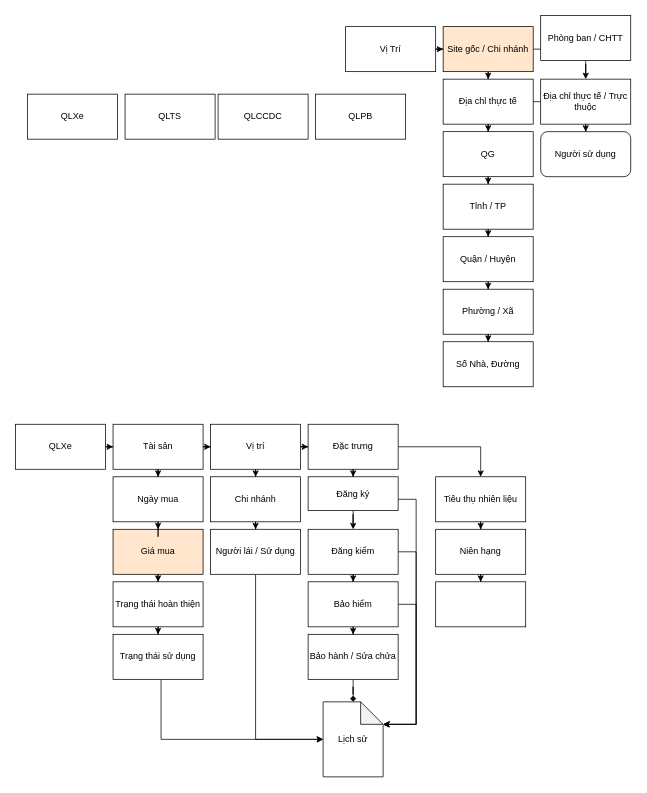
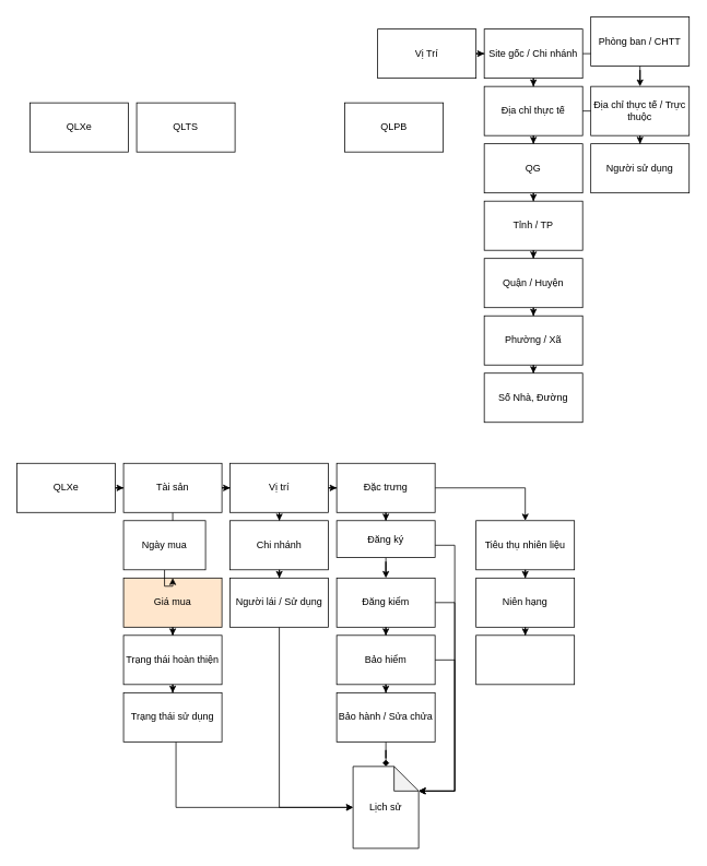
- <mxCell id="10" value="Site gốc / Chi nhánh" style="rounded=0;whiteSpace=wrap;html=1;fillColor=#ffe6cc;" vertex="1" parent="1"><mxGeometry x="590" y="35" width="120" height="60" as="geometry" /></mxCell>
+ <mxCell id="10" value="Site gốc / Chi nhánh" style="rounded=0;whiteSpace=wrap;html=1;" vertex="1" parent="1"><mxGeometry x="590" y="35" width="120" height="60" as="geometry" /></mxCell>
- <mxCell id="4" value="QLCCDC" style="rounded=0;whiteSpace=wrap;html=1;" vertex="1" parent="1"><mxGeometry x="290" y="125" width="120" height="60" as="geometry" /></mxCell>
- <mxCell id="51" value="Người sử dụng" style="whiteSpace=wrap;html=1;rounded=1;" vertex="1" parent="1"><mxGeometry x="720" y="175" width="120" height="60" as="geometry" /></mxCell>
+ <mxCell id="51" value="Người sử dụng" style="whiteSpace=wrap;html=1;rounded=0;" vertex="1" parent="1"><mxGeometry x="720" y="175" width="120" height="60" as="geometry" /></mxCell>
- <mxCell id="64" value="Ngày mua" style="rounded=0;whiteSpace=wrap;html=1;" vertex="1" parent="1"><mxGeometry x="150" y="635" width="120" height="60" as="geometry" /></mxCell>
+ <mxCell id="64" value="Ngày mua" style="rounded=0;whiteSpace=wrap;html=1;" vertex="1" parent="1"><mxGeometry x="150" y="635" width="100" height="60" as="geometry" /></mxCell>
